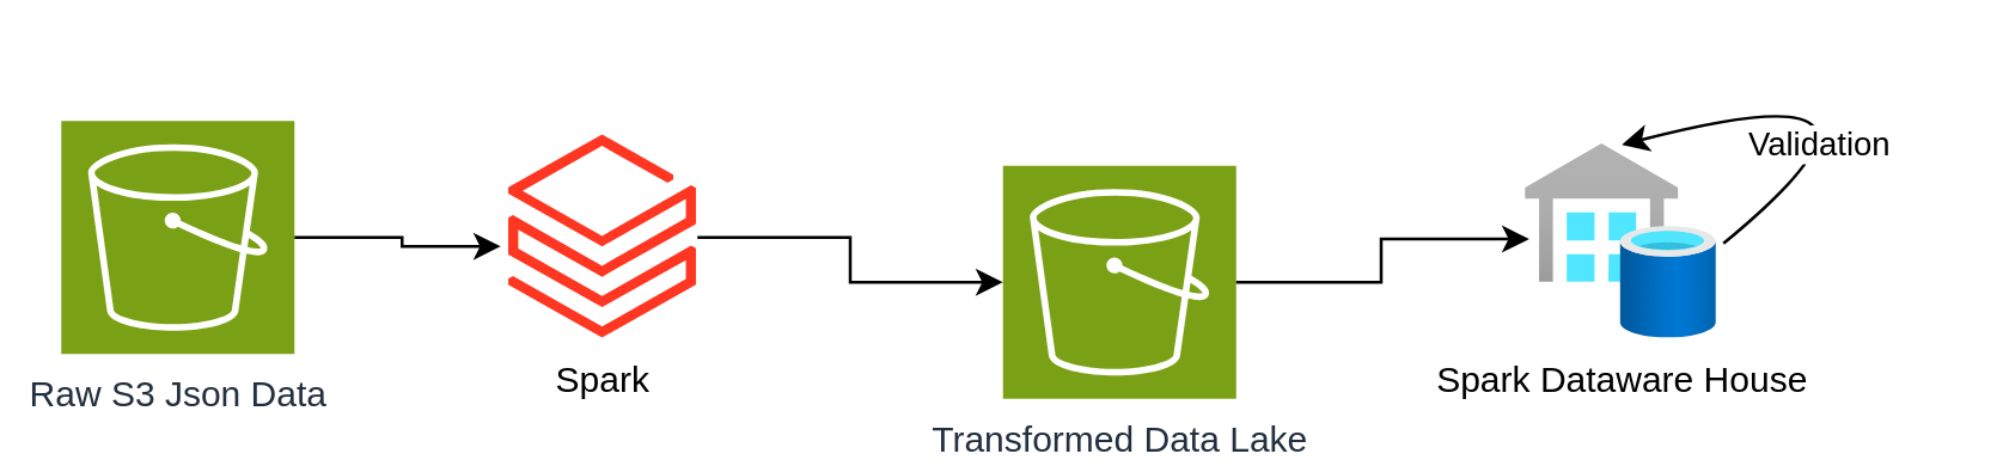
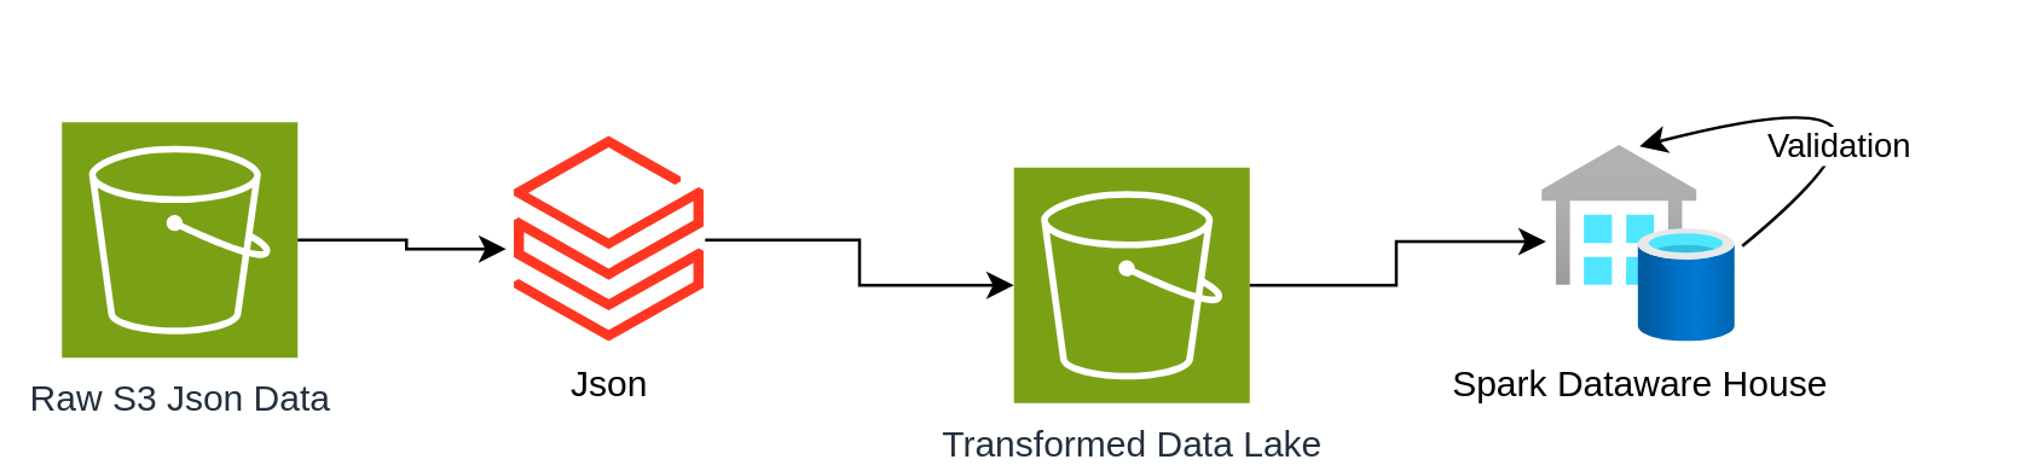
- <mxCell id="3" value="Spark" style="image;aspect=fixed;html=1;points=[];align=center;fontSize=12;image=img/lib/azure2/analytics/Azure_Databricks.svg;" vertex="1" parent="1"><mxGeometry x="170" y="45" width="62.8" height="68" as="geometry" /></mxCell>
+ <mxCell id="3" value="Json" style="image;aspect=fixed;html=1;points=[];align=center;fontSize=12;image=img/lib/azure2/analytics/Azure_Databricks.svg;" vertex="1" parent="1"><mxGeometry x="170" y="45" width="62.8" height="68" as="geometry" /></mxCell>
